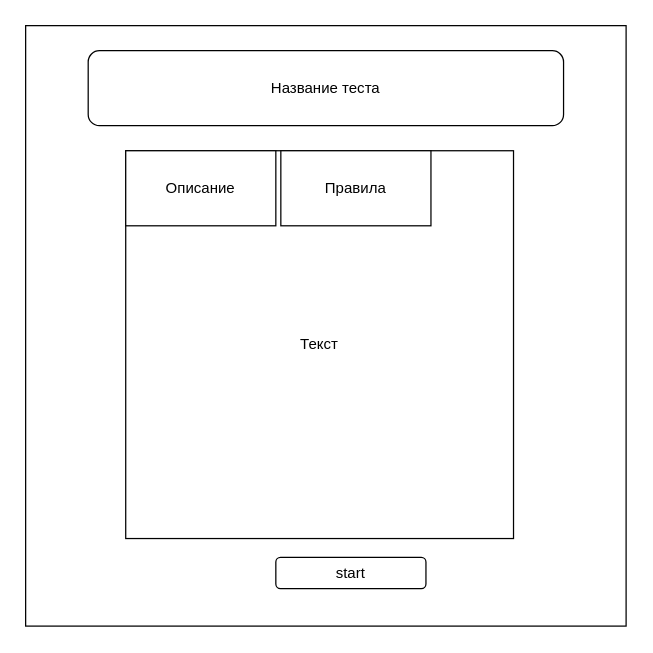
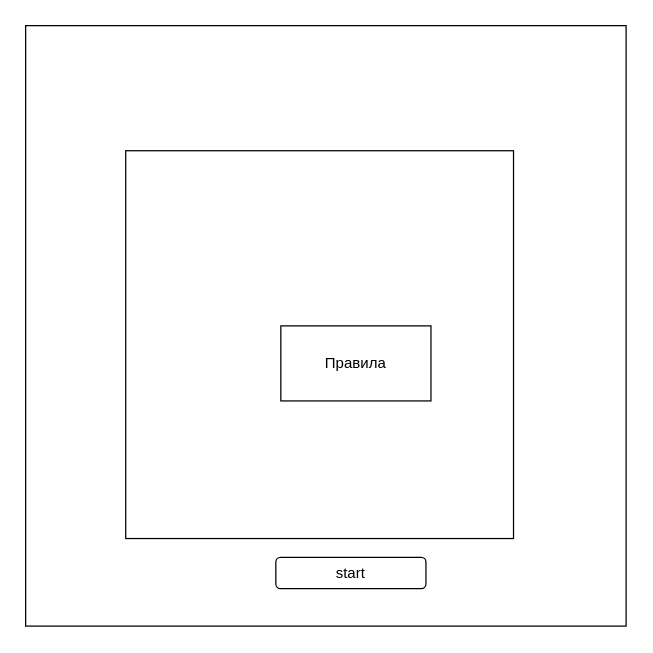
- <mxCell id="3" value="Название теста" style="rounded=1;whiteSpace=wrap;html=1;" parent="1" vertex="1"><mxGeometry x="70" y="40" width="380" height="60" as="geometry" /></mxCell>
- <mxCell id="7" value="Описание" style="rounded=0;whiteSpace=wrap;html=1;" vertex="1" parent="1"><mxGeometry x="100" y="120" width="120" height="60" as="geometry" /></mxCell>
- <mxCell id="8" value="Правила" style="rounded=0;whiteSpace=wrap;html=1;" vertex="1" parent="1"><mxGeometry x="224" y="120" width="120" height="60" as="geometry" /></mxCell>
+ <mxCell id="8" value="Правила" style="rounded=0;whiteSpace=wrap;html=1;" vertex="1" parent="1"><mxGeometry x="224" y="260" width="120" height="60" as="geometry" /></mxCell>
